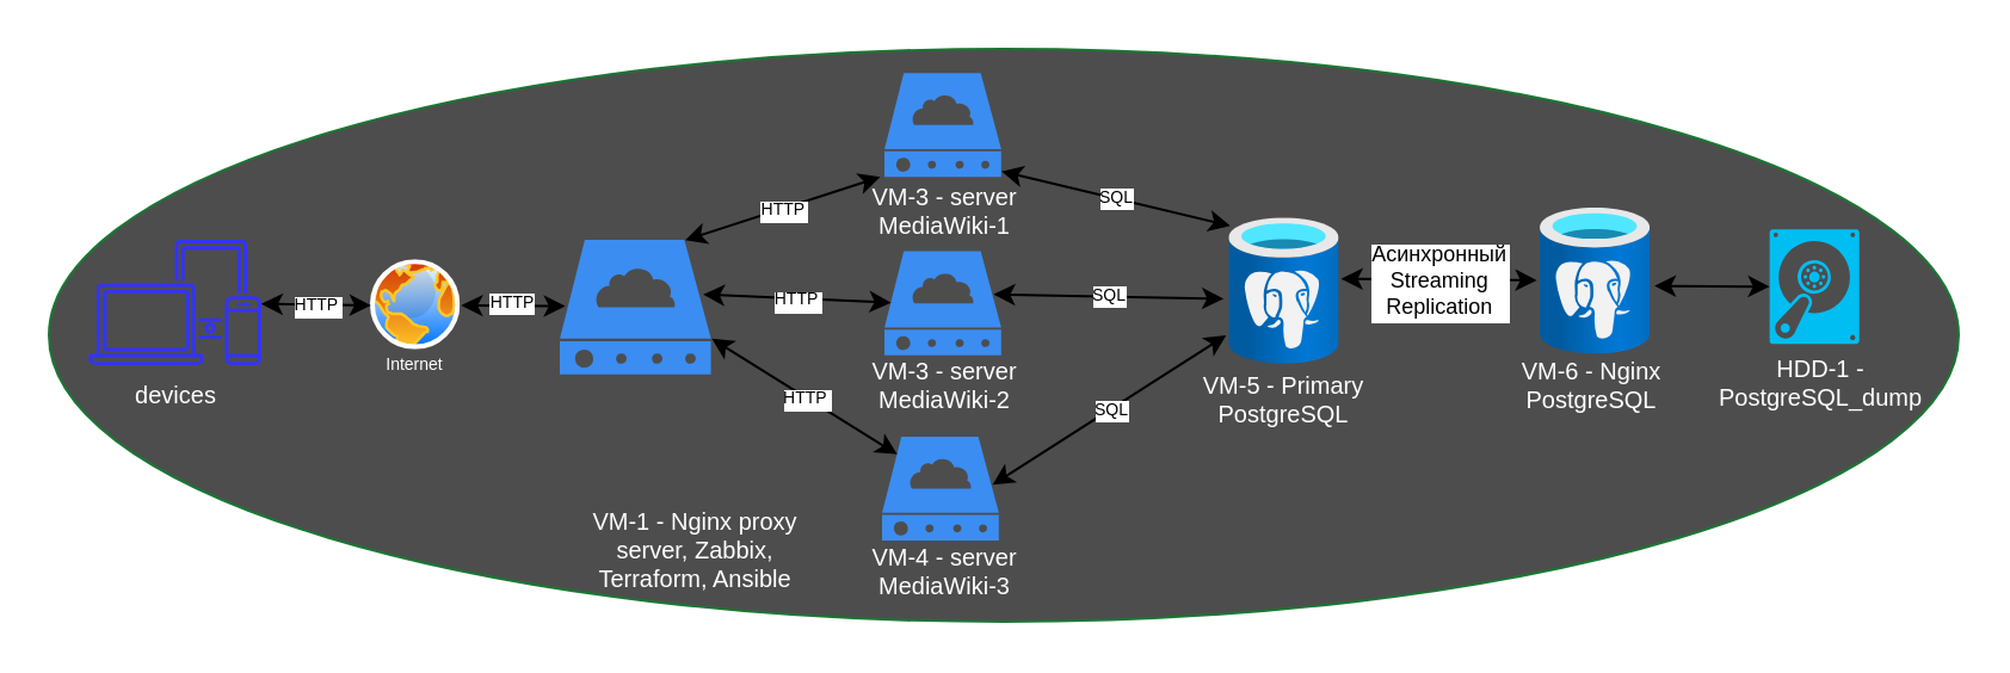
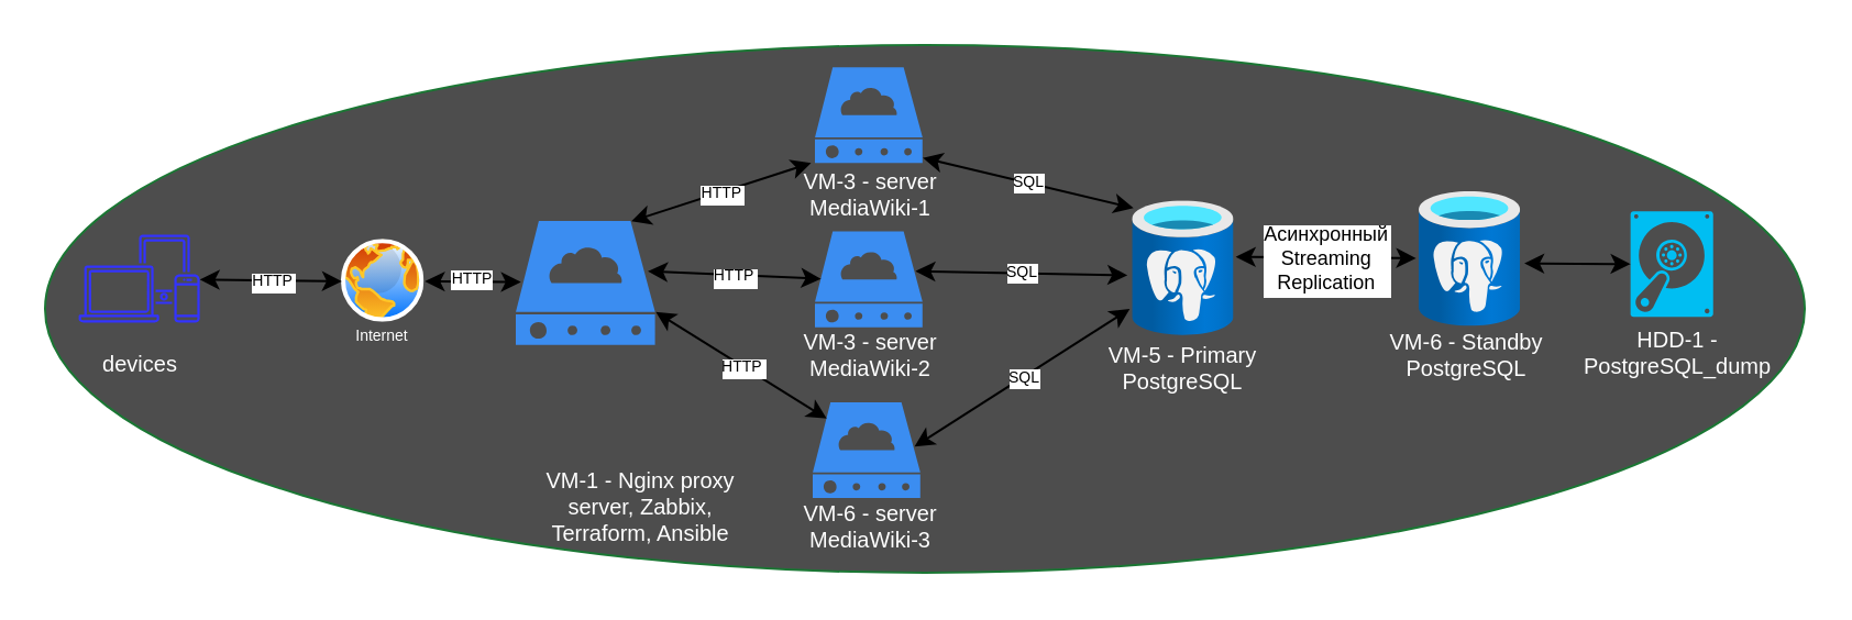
- <mxCell id="19" value="&lt;font color=&quot;#ffffff&quot; style=&quot;font-size: 10px;&quot;&gt;devices&lt;/font&gt;" style="sketch=0;outlineConnect=0;dashed=0;verticalLabelPosition=bottom;verticalAlign=top;align=center;html=1;fontSize=7;fontStyle=0;shape=mxgraph.aws4.illustration_devices;pointerEvents=1;aspect=fixed;fillColor=#3333FF;strokeColor=#3700CC;fontColor=#ffffff;" vertex="1" parent="1"><mxGeometry x="35.3" y="100" width="75.06" height="52.54" as="geometry" /></mxCell>
+ <mxCell id="19" value="&lt;font color=&quot;#ffffff&quot; style=&quot;font-size: 10px;&quot;&gt;devices&lt;/font&gt;" style="sketch=0;outlineConnect=0;dashed=0;verticalLabelPosition=bottom;verticalAlign=top;align=center;html=1;fontSize=7;fontStyle=0;shape=mxgraph.aws4.illustration_devices;pointerEvents=1;aspect=fixed;fillColor=#3333FF;strokeColor=#3700CC;fontColor=#ffffff;" vertex="1" parent="1"><mxGeometry x="35.3" y="100" width="55" height="52.54" as="geometry" /></mxCell>
- <mxCell id="17" value="&lt;font color=&quot;#ffffff&quot; style=&quot;font-size: 10px;&quot;&gt;VM-6 - Nginx PostgreSQL&lt;/font&gt;" style="text;strokeColor=none;align=center;fillColor=none;html=1;verticalAlign=middle;whiteSpace=wrap;rounded=0;fontSize=10;" vertex="1" parent="1"><mxGeometry x="630" y="149.57" width="73.42" height="22.25" as="geometry" /></mxCell>
+ <mxCell id="17" value="&lt;font color=&quot;#ffffff&quot; style=&quot;font-size: 10px;&quot;&gt;VM-6 - Standby PostgreSQL&lt;/font&gt;" style="text;strokeColor=none;align=center;fillColor=none;html=1;verticalAlign=middle;whiteSpace=wrap;rounded=0;fontSize=10;" vertex="1" parent="1"><mxGeometry x="630" y="149.57" width="73.42" height="22.25" as="geometry" /></mxCell>
- <mxCell id="27" value="&lt;p style=&quot;line-height: 120%; font-size: 10px;&quot;&gt;&lt;font color=&quot;#ffffff&quot; style=&quot;font-size: 10px;&quot;&gt;VM-4 - server MediaWiki-3&lt;/font&gt;&lt;/p&gt;" style="text;strokeColor=none;align=center;fillColor=none;html=1;verticalAlign=middle;whiteSpace=wrap;rounded=0;fontSize=10;" vertex="1" parent="1"><mxGeometry x="359.71" y="229" width="70.5" height="20" as="geometry" /></mxCell>
+ <mxCell id="27" value="&lt;p style=&quot;line-height: 120%; font-size: 10px;&quot;&gt;&lt;font color=&quot;#ffffff&quot; style=&quot;font-size: 10px;&quot;&gt;VM-6 - server MediaWiki-3&lt;/font&gt;&lt;/p&gt;" style="text;strokeColor=none;align=center;fillColor=none;html=1;verticalAlign=middle;whiteSpace=wrap;rounded=0;fontSize=10;" vertex="1" parent="1"><mxGeometry x="359.71" y="229" width="70.5" height="20" as="geometry" /></mxCell>
